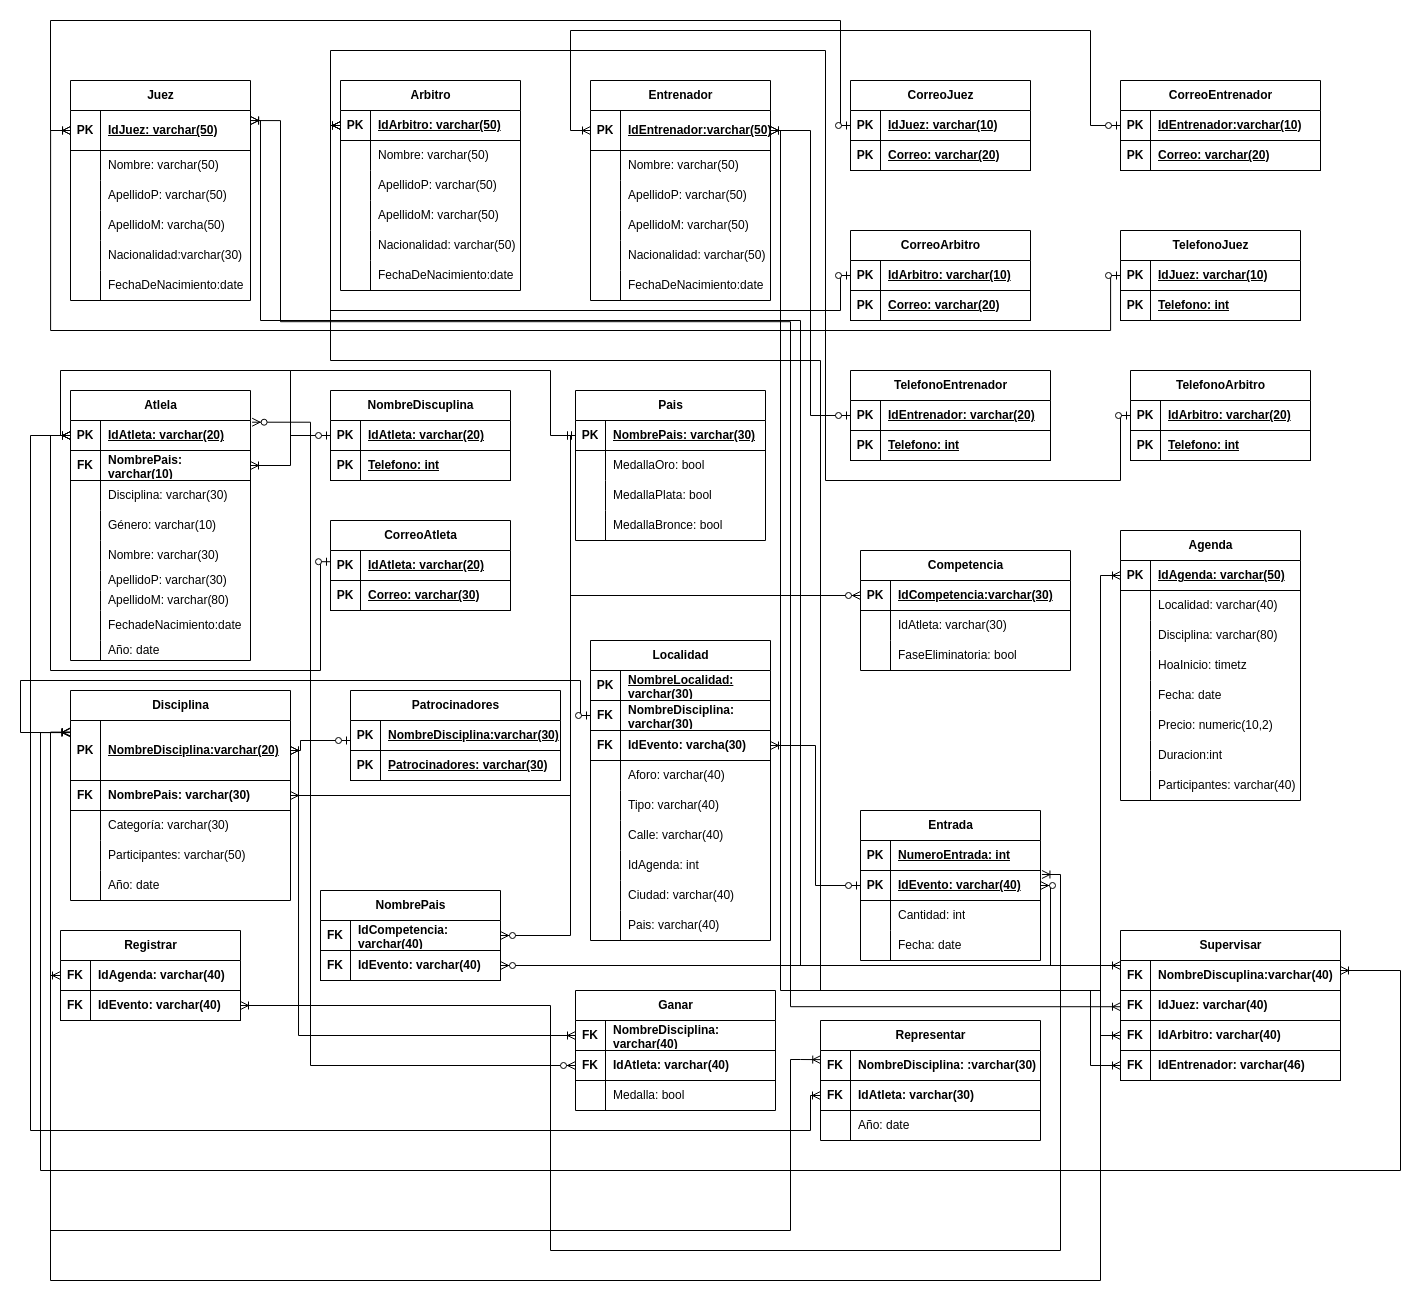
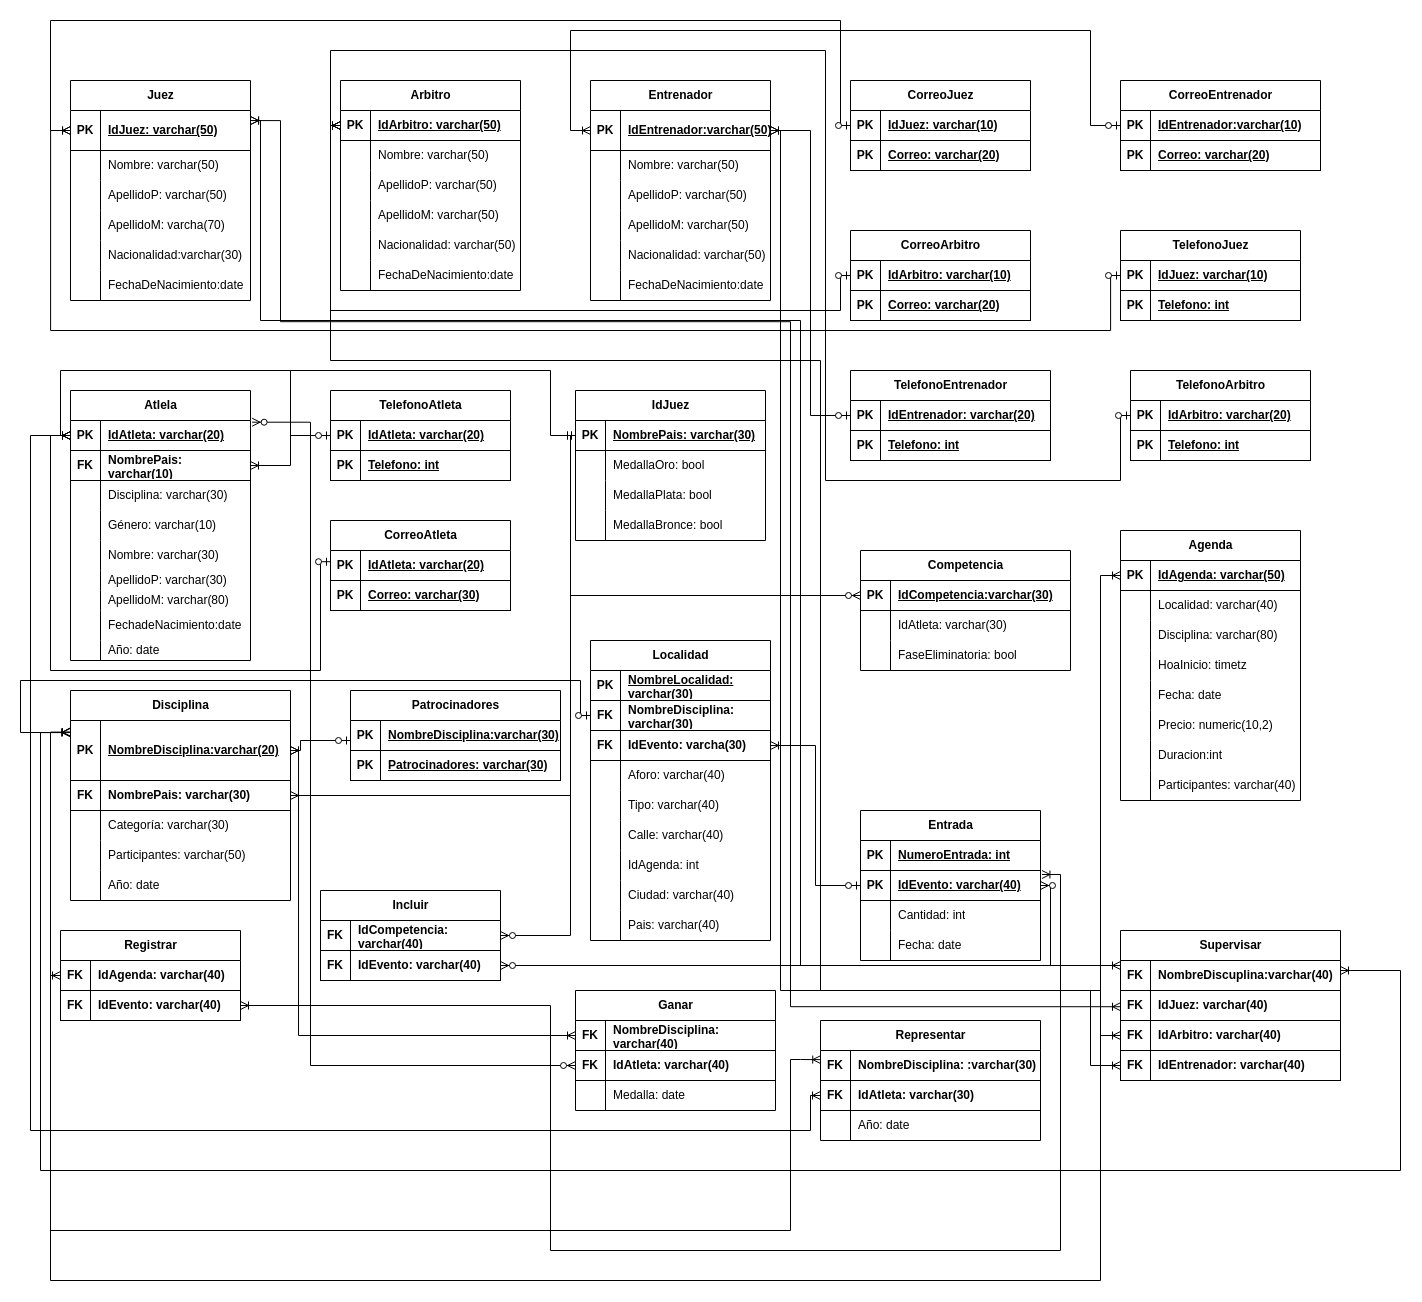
- <mxCell id="14" value="ApellidoM: varcha(50)" style="shape=partialRectangle;connectable=0;fillColor=none;top=0;left=0;bottom=0;right=0;align=left;spacingLeft=6;overflow=hidden;whiteSpace=wrap;html=1;" vertex="1" parent="12"><mxGeometry x="30" width="150" height="30" as="geometry"><mxRectangle width="150" height="30" as="alternateBounds" /></mxGeometry></mxCell>
+ <mxCell id="14" value="ApellidoM: varcha(70)" style="shape=partialRectangle;connectable=0;fillColor=none;top=0;left=0;bottom=0;right=0;align=left;spacingLeft=6;overflow=hidden;whiteSpace=wrap;html=1;" vertex="1" parent="12"><mxGeometry x="30" width="150" height="30" as="geometry"><mxRectangle width="150" height="30" as="alternateBounds" /></mxGeometry></mxCell>
- <mxCell id="129" value="NombreDiscuplina" style="shape=table;startSize=30;container=1;collapsible=1;childLayout=tableLayout;fixedRows=1;rowLines=0;fontStyle=1;align=center;resizeLast=1;html=1;" vertex="1" parent="1"><mxGeometry x="330" y="390" width="180" height="90" as="geometry" /></mxCell>
+ <mxCell id="129" value="TelefonoAtleta" style="shape=table;startSize=30;container=1;collapsible=1;childLayout=tableLayout;fixedRows=1;rowLines=0;fontStyle=1;align=center;resizeLast=1;html=1;" vertex="1" parent="1"><mxGeometry x="330" y="390" width="180" height="90" as="geometry" /></mxCell>
- <mxCell id="143" value="Pais" style="shape=table;startSize=30;container=1;collapsible=1;childLayout=tableLayout;fixedRows=1;rowLines=0;fontStyle=1;align=center;resizeLast=1;html=1;" vertex="1" parent="1"><mxGeometry x="575" y="390" width="190" height="150" as="geometry" /></mxCell>
+ <mxCell id="143" value="IdJuez" style="shape=table;startSize=30;container=1;collapsible=1;childLayout=tableLayout;fixedRows=1;rowLines=0;fontStyle=1;align=center;resizeLast=1;html=1;" vertex="1" parent="1"><mxGeometry x="575" y="390" width="190" height="150" as="geometry" /></mxCell>
- <mxCell id="262" value="NombrePais" style="shape=table;startSize=30;container=1;collapsible=1;childLayout=tableLayout;fixedRows=1;rowLines=0;fontStyle=1;align=center;resizeLast=1;html=1;" vertex="1" parent="1"><mxGeometry x="320" y="890" width="180" height="90" as="geometry" /></mxCell>
+ <mxCell id="262" value="Incluir" style="shape=table;startSize=30;container=1;collapsible=1;childLayout=tableLayout;fixedRows=1;rowLines=0;fontStyle=1;align=center;resizeLast=1;html=1;" vertex="1" parent="1"><mxGeometry x="320" y="890" width="180" height="90" as="geometry" /></mxCell>
- <mxCell id="281" value="IdEntrenador:&amp;nbsp;varchar(46)" style="shape=partialRectangle;connectable=0;fillColor=none;top=0;left=0;bottom=0;right=0;align=left;spacingLeft=6;fontStyle=1;overflow=hidden;whiteSpace=wrap;html=1;" vertex="1" parent="279"><mxGeometry x="30" width="190" height="30" as="geometry"><mxRectangle width="190" height="30" as="alternateBounds" /></mxGeometry></mxCell>
+ <mxCell id="281" value="IdEntrenador:&amp;nbsp;varchar(40)" style="shape=partialRectangle;connectable=0;fillColor=none;top=0;left=0;bottom=0;right=0;align=left;spacingLeft=6;fontStyle=1;overflow=hidden;whiteSpace=wrap;html=1;" vertex="1" parent="279"><mxGeometry x="30" width="190" height="30" as="geometry"><mxRectangle width="190" height="30" as="alternateBounds" /></mxGeometry></mxCell>
- <mxCell id="291" value="Medalla: bool" style="shape=partialRectangle;connectable=0;fillColor=none;top=0;left=0;bottom=0;right=0;align=left;spacingLeft=6;overflow=hidden;whiteSpace=wrap;html=1;" vertex="1" parent="289"><mxGeometry x="30" width="170" height="30" as="geometry"><mxRectangle width="170" height="30" as="alternateBounds" /></mxGeometry></mxCell>
+ <mxCell id="291" value="Medalla: date" style="shape=partialRectangle;connectable=0;fillColor=none;top=0;left=0;bottom=0;right=0;align=left;spacingLeft=6;overflow=hidden;whiteSpace=wrap;html=1;" vertex="1" parent="289"><mxGeometry x="30" width="170" height="30" as="geometry"><mxRectangle width="170" height="30" as="alternateBounds" /></mxGeometry></mxCell>
